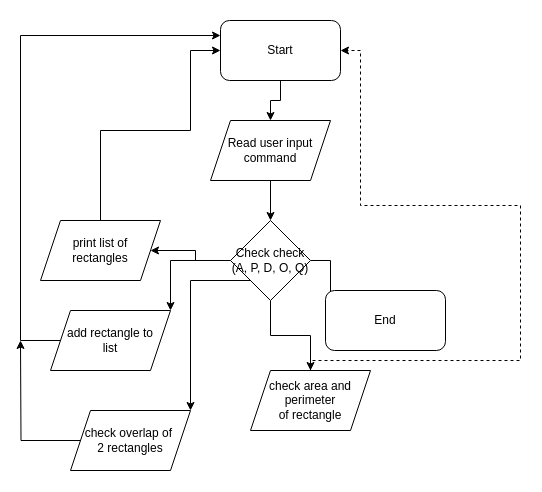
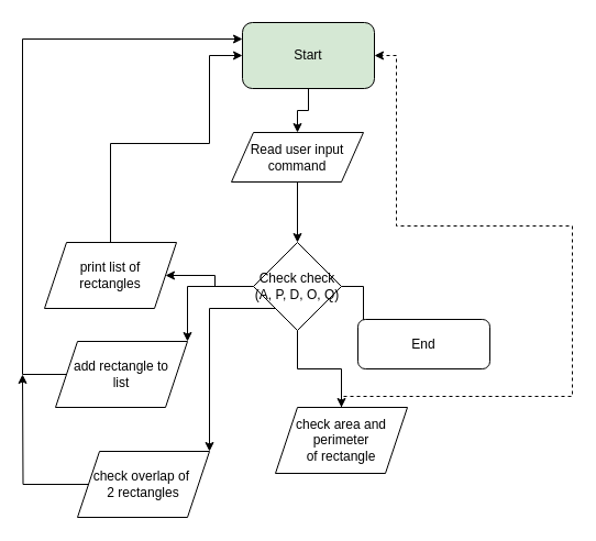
- <mxCell id="3" value="Start" style="rounded=1;whiteSpace=wrap;html=1;" parent="1" vertex="1"><mxGeometry x="220" y="20" width="120" height="60" as="geometry" /></mxCell>
+ <mxCell id="3" value="Start" style="rounded=1;whiteSpace=wrap;html=1;fillColor=#d5e8d4;" parent="1" vertex="1"><mxGeometry x="220" y="20" width="120" height="60" as="geometry" /></mxCell>
- <mxCell id="5" value="Read user input command" style="shape=parallelogram;perimeter=parallelogramPerimeter;whiteSpace=wrap;html=1;fixedSize=1;" parent="1" vertex="1"><mxGeometry x="210" y="120" width="120" height="60" as="geometry" /></mxCell>
+ <mxCell id="5" value="Read user input command" style="shape=parallelogram;perimeter=parallelogramPerimeter;whiteSpace=wrap;html=1;fixedSize=1;" parent="1" vertex="1"><mxGeometry x="210" y="120" width="120" height="45" as="geometry" /></mxCell>
- <mxCell id="16" value="End&lt;br&gt;" style="rounded=1;whiteSpace=wrap;html=1;" parent="1" vertex="1"><mxGeometry x="325" y="290" width="120" height="60" as="geometry" /></mxCell>
+ <mxCell id="16" value="End&lt;br&gt;" style="rounded=1;whiteSpace=wrap;html=1;" parent="1" vertex="1"><mxGeometry x="325" y="290" width="120" height="45" as="geometry" /></mxCell>
